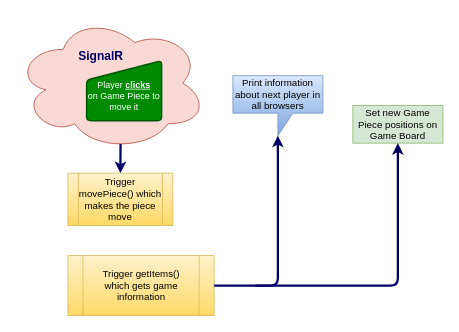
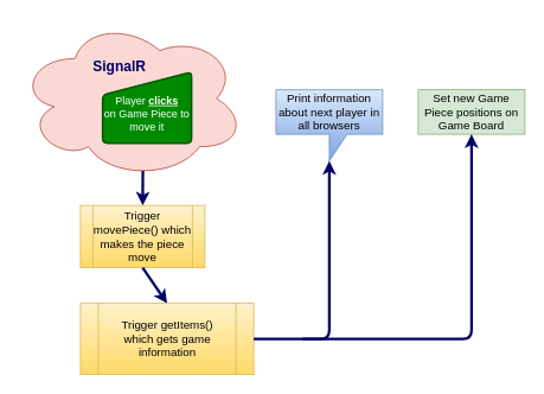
- <mxCell id="9" value="&lt;font color=&quot;#000000&quot;&gt;Set new Game Piece positions on Game Board&lt;br&gt;&lt;/font&gt;" style="rounded=0;whiteSpace=wrap;html=1;fontSize=13;fillColor=#d5e8d4;strokeColor=#82b366;" vertex="1" parent="1"><mxGeometry x="470" y="140" width="120" height="50" as="geometry" /></mxCell>
+ <mxCell id="9" value="&lt;font color=&quot;#000000&quot;&gt;Set new Game Piece positions on Game Board&lt;br&gt;&lt;/font&gt;" style="rounded=0;whiteSpace=wrap;html=1;fontSize=13;fillColor=#d5e8d4;strokeColor=#82b366;" vertex="1" parent="1"><mxGeometry x="470" y="100" width="120" height="50" as="geometry" /></mxCell>
+ <mxCell id="6" value="" style="endArrow=classic;html=1;strokeColor=#000066;strokeWidth=3;fontSize=13;fontColor=#000066;exitX=0.5;exitY=1;exitDx=0;exitDy=0;entryX=0.5;entryY=0;entryDx=0;entryDy=0;" edge="1" parent="1" source="5" target="7"><mxGeometry width="50" height="50" relative="1" as="geometry"><mxPoint x="260" y="200" as="sourcePoint" /><mxPoint x="160" y="330" as="targetPoint" /></mxGeometry></mxCell>
